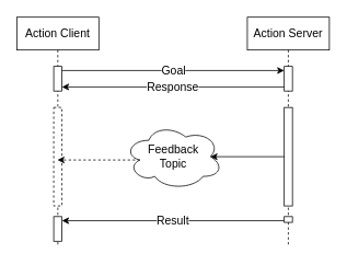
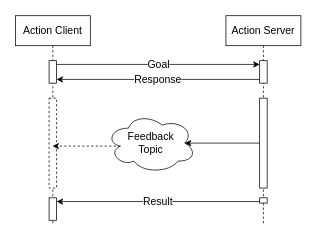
- <mxCell id="14" value="Feedback&lt;br style=&quot;font-size: 14px;&quot;&gt;Topic" style="ellipse;shape=cloud;whiteSpace=wrap;html=1;fontSize=14;" vertex="1" parent="1"><mxGeometry x="151" y="150" width="120" height="80" as="geometry" /></mxCell>
+ <mxCell id="14" value="Feedback&lt;br style=&quot;font-size: 14px;&quot;&gt;Topic" style="ellipse;shape=cloud;whiteSpace=wrap;html=1;fontSize=14;" vertex="1" parent="1"><mxGeometry x="141" y="150" width="120" height="80" as="geometry" /></mxCell>
